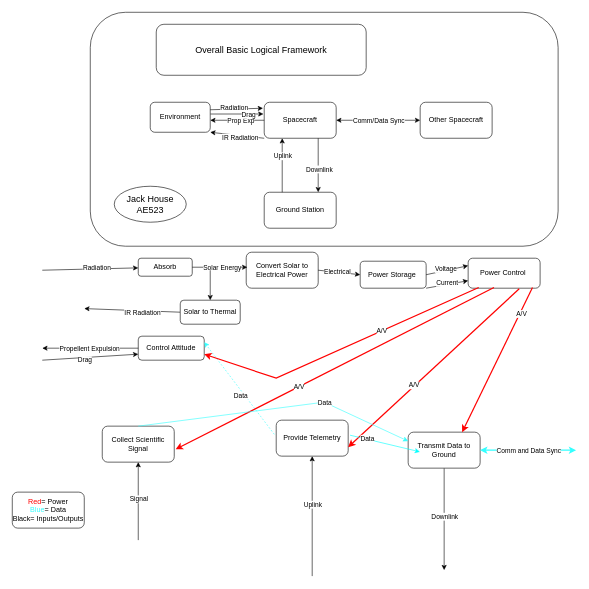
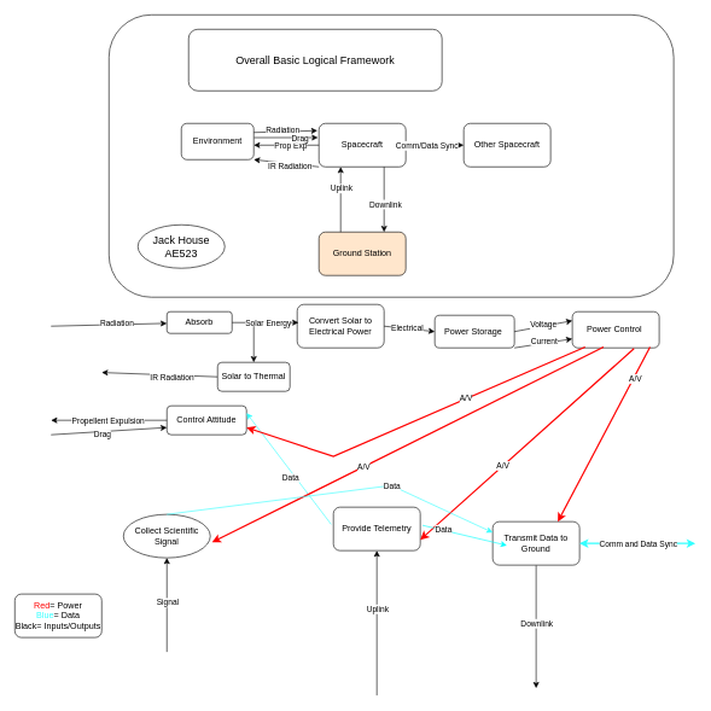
- <mxCell id="14" value="Other Spacecraft" style="rounded=1;whiteSpace=wrap;html=1;" vertex="1" parent="1"><mxGeometry x="700" y="170" width="120" height="60" as="geometry" /></mxCell>
+ <mxCell id="14" value="Other Spacecraft" style="rounded=1;whiteSpace=wrap;html=1;" vertex="1" parent="1"><mxGeometry x="640" y="170" width="120" height="60" as="geometry" /></mxCell>
- <mxCell id="9" value="Ground Station" style="rounded=1;whiteSpace=wrap;html=1;" vertex="1" parent="1"><mxGeometry x="440" y="320" width="120" height="60" as="geometry" /></mxCell>
+ <mxCell id="9" value="Ground Station" style="rounded=1;whiteSpace=wrap;html=1;fillColor=#ffe6cc;" vertex="1" parent="1"><mxGeometry x="440" y="320" width="120" height="60" as="geometry" /></mxCell>
- <mxCell id="34" value="Power Control&amp;nbsp;" style="rounded=1;whiteSpace=wrap;html=1;" vertex="1" parent="1"><mxGeometry x="780" y="430" width="120" height="50" as="geometry" /></mxCell>
+ <mxCell id="34" value="Power Control&amp;nbsp;" style="rounded=1;whiteSpace=wrap;html=1;" vertex="1" parent="1"><mxGeometry x="790" y="430" width="120" height="50" as="geometry" /></mxCell>
- <mxCell id="56" value="" style="endArrow=classic;html=1;rounded=0;entryX=1;entryY=0.25;entryDx=0;entryDy=0;exitX=-0.026;exitY=0.395;exitDx=0;exitDy=0;strokeColor=#33FFFF;exitPerimeter=0;dashed=1;" edge="1" parent="1" source="42" target="43"><mxGeometry width="50" height="50" relative="1" as="geometry"><mxPoint x="420" y="560" as="sourcePoint" /><mxPoint x="500" y="610" as="targetPoint" /></mxGeometry></mxCell>
+ <mxCell id="56" value="" style="endArrow=classic;html=1;rounded=0;entryX=1;entryY=0.25;entryDx=0;entryDy=0;exitX=-0.026;exitY=0.395;exitDx=0;exitDy=0;strokeColor=#33FFFF;exitPerimeter=0;" edge="1" parent="1" source="42" target="43"><mxGeometry width="50" height="50" relative="1" as="geometry"><mxPoint x="420" y="560" as="sourcePoint" /><mxPoint x="500" y="610" as="targetPoint" /></mxGeometry></mxCell>
- <mxCell id="62" value="Collect Scientific Signal" style="rounded=1;whiteSpace=wrap;html=1;" vertex="1" parent="1"><mxGeometry x="170" y="710" width="120" height="60" as="geometry" /></mxCell>
+ <mxCell id="62" value="Collect Scientific Signal" style="ellipse;whiteSpace=wrap;html=1;" vertex="1" parent="1"><mxGeometry x="170" y="710" width="120" height="60" as="geometry" /></mxCell>
